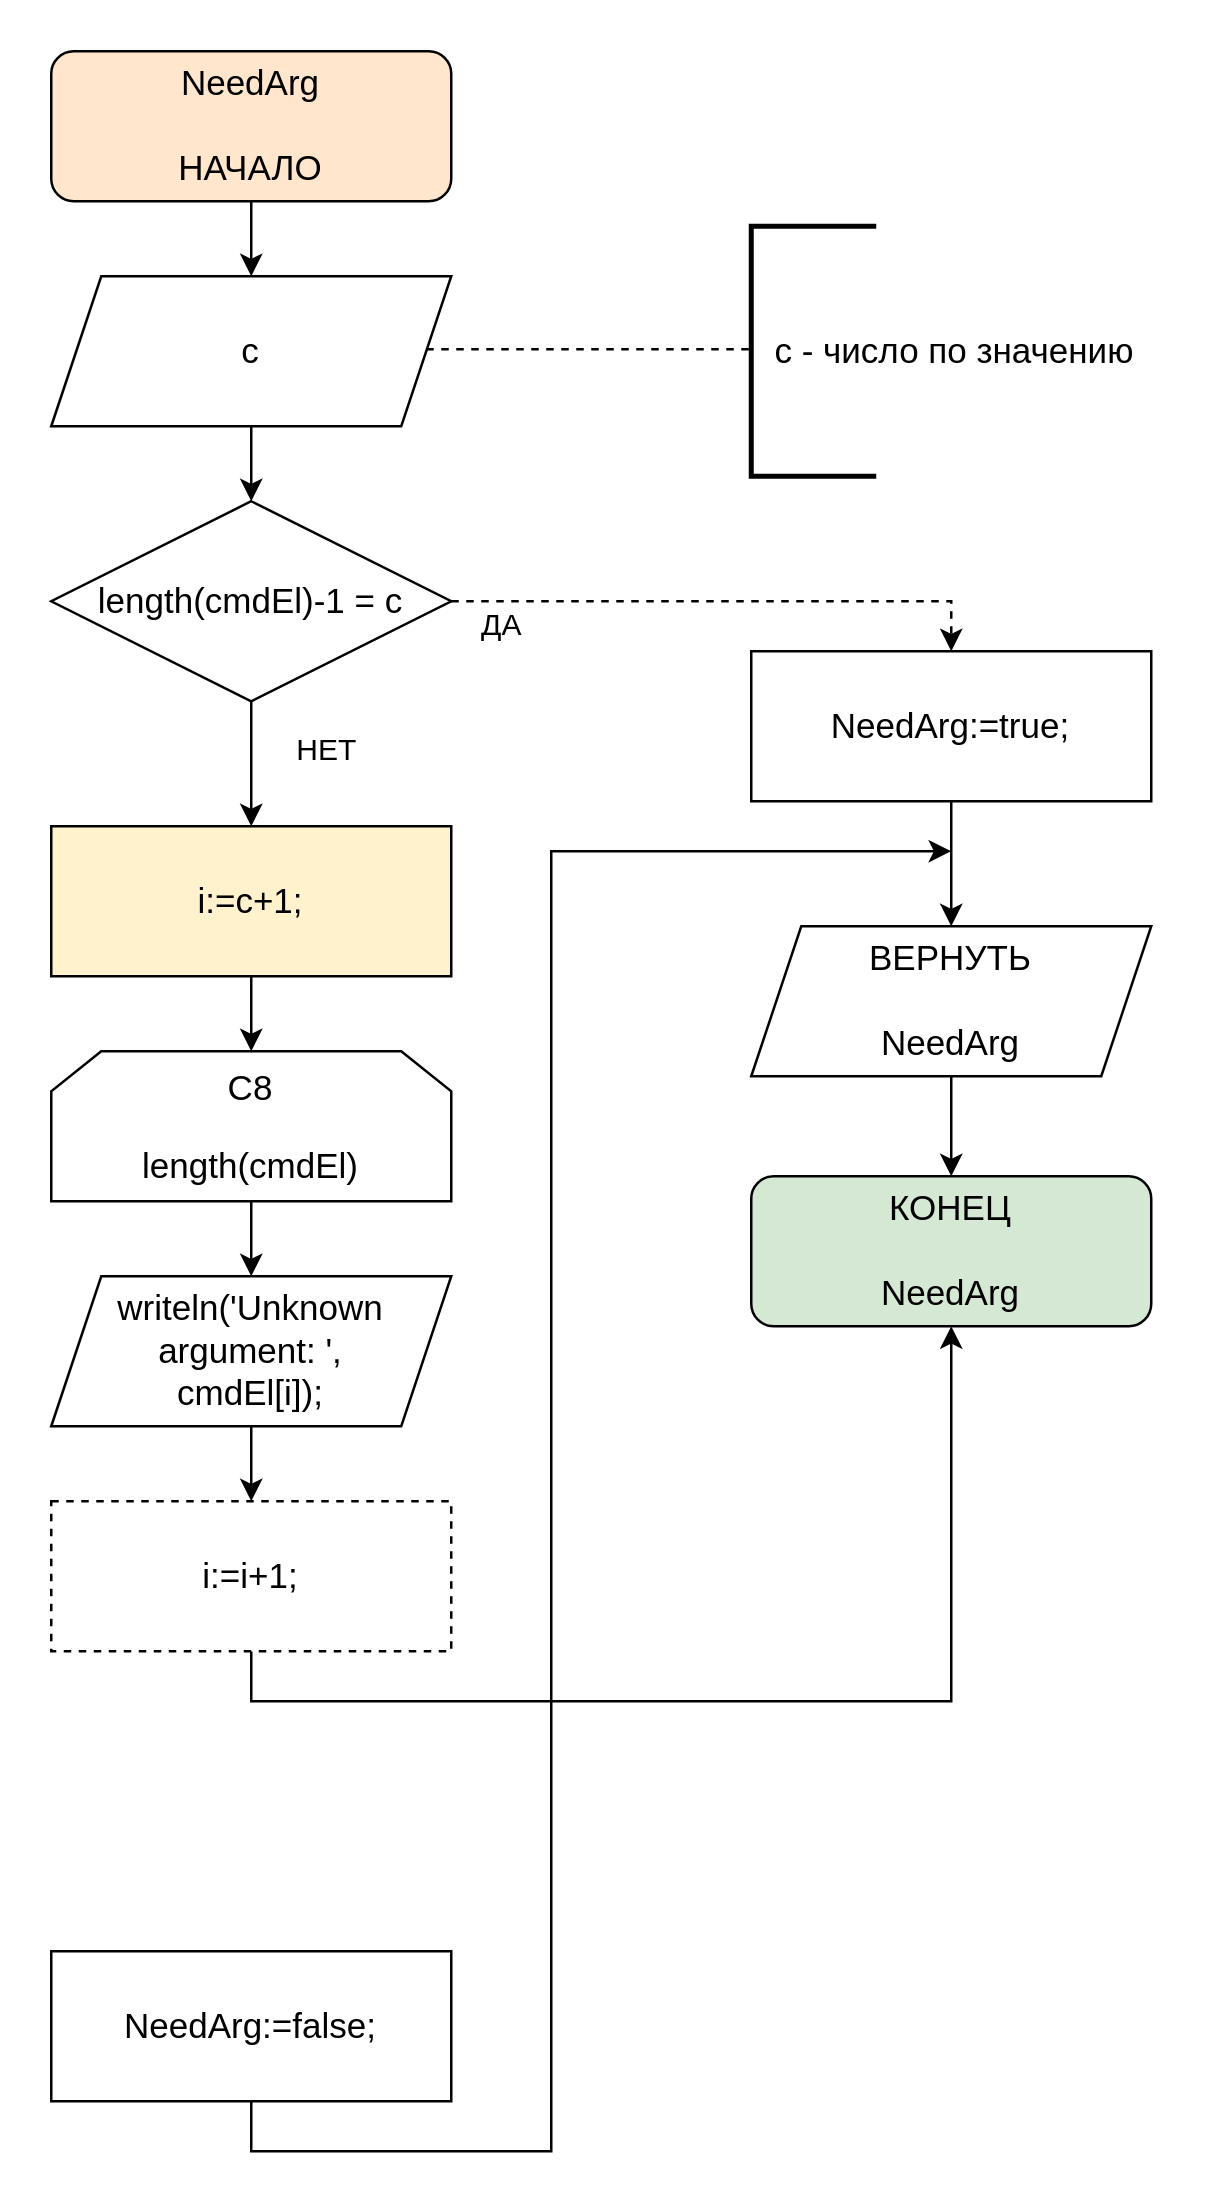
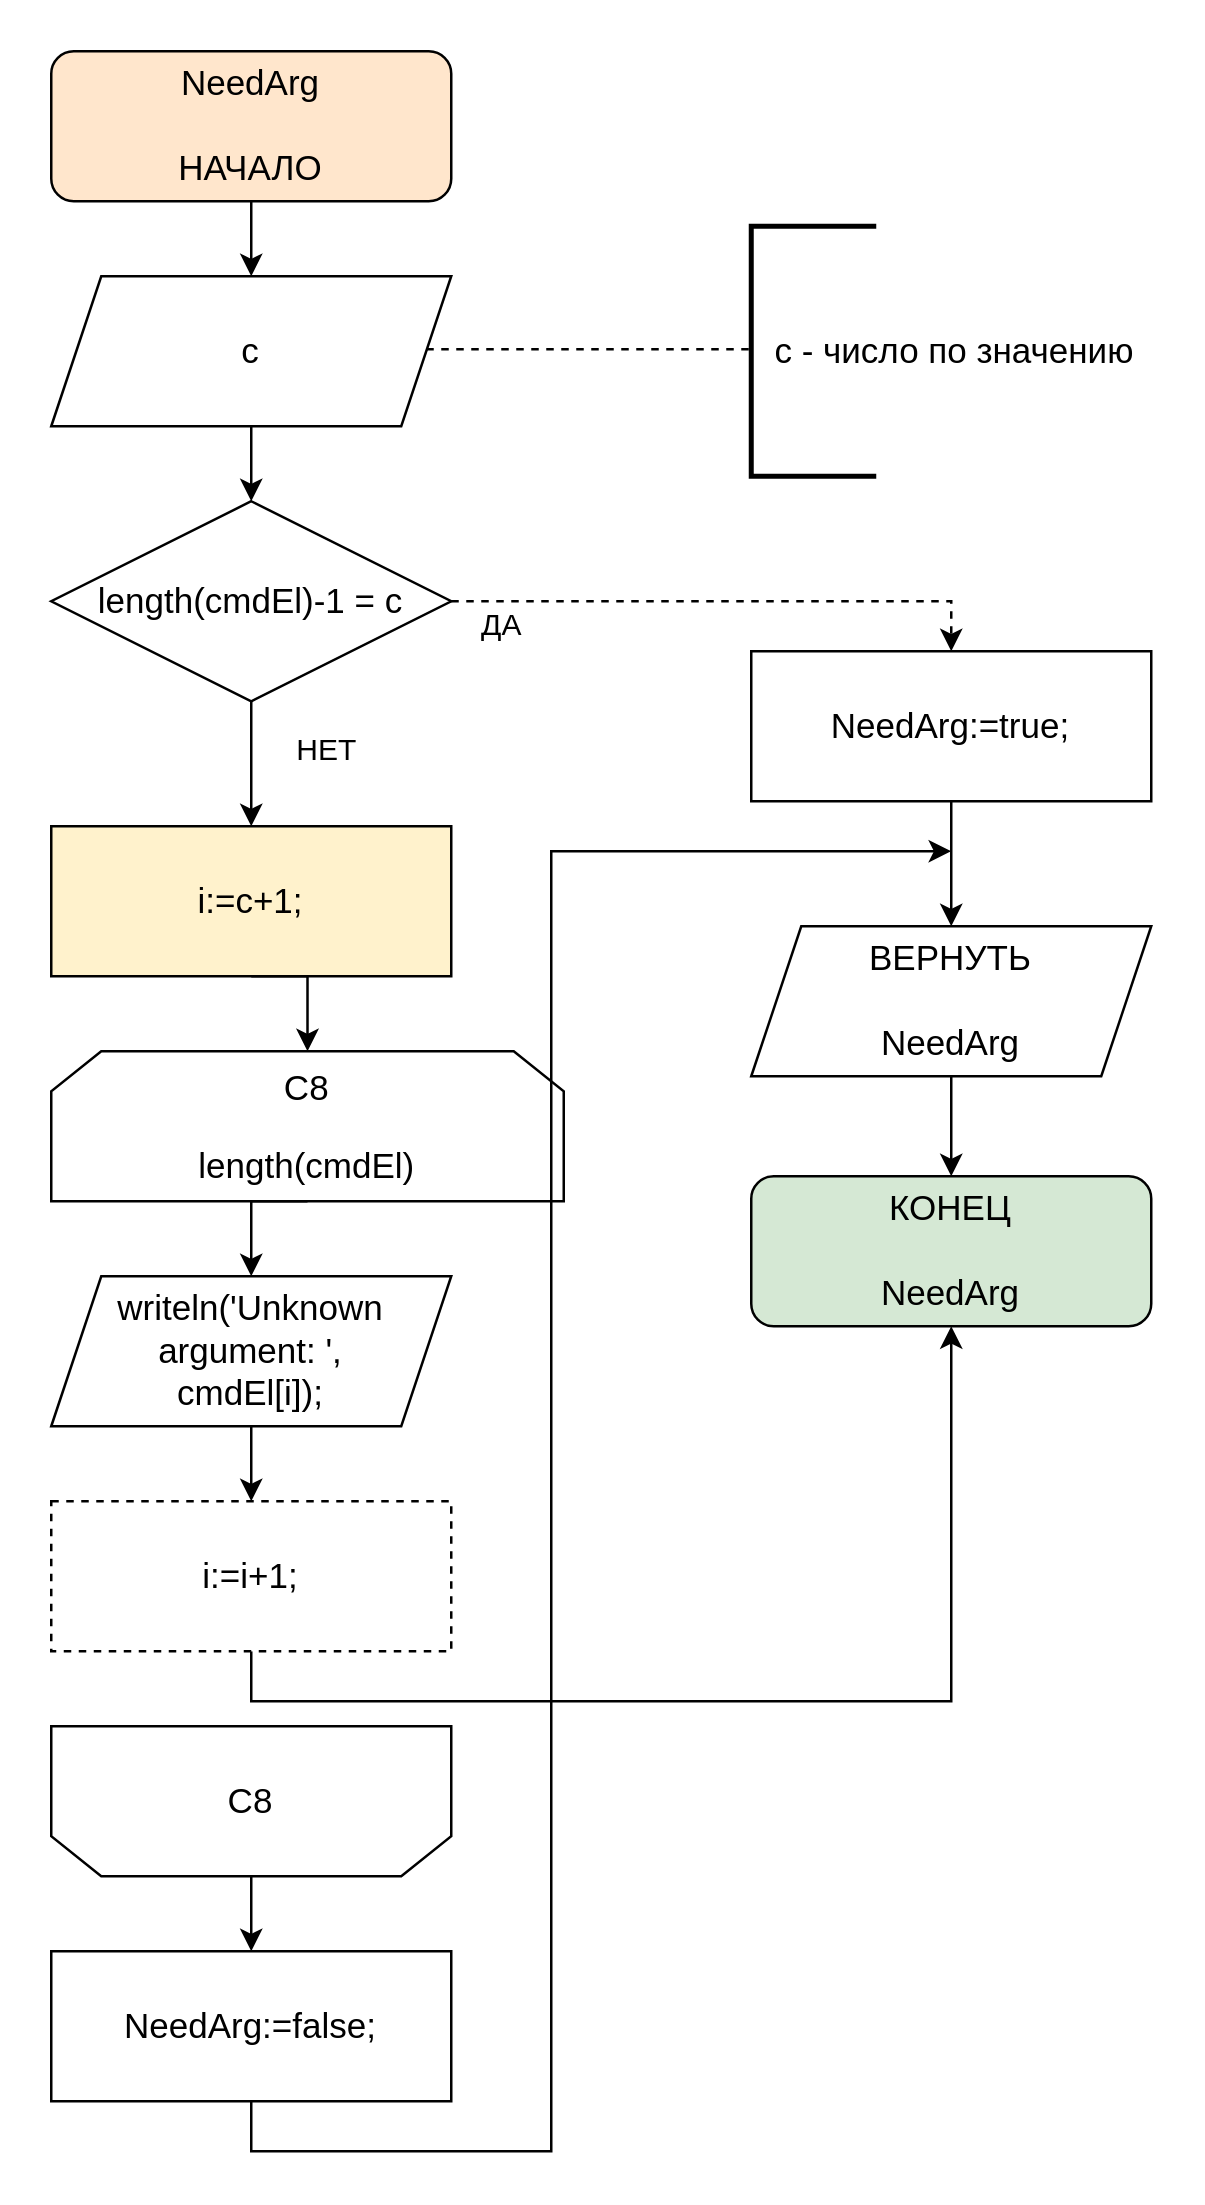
- <mxCell id="15" value="&lt;font&gt;&lt;span style=&quot;font-size: 14px&quot;&gt;C8&lt;/span&gt;&lt;br&gt;&lt;br&gt;&lt;span style=&quot;font-size: 14px&quot;&gt;length(cmdEl)&lt;/span&gt;&lt;br&gt;&lt;/font&gt;" style="shape=loopLimit;whiteSpace=wrap;html=1;" vertex="1" parent="1"><mxGeometry x="20" y="420" width="160" height="60" as="geometry" /></mxCell>
+ <mxCell id="15" value="&lt;font&gt;&lt;span style=&quot;font-size: 14px&quot;&gt;C8&lt;/span&gt;&lt;br&gt;&lt;br&gt;&lt;span style=&quot;font-size: 14px&quot;&gt;length(cmdEl)&lt;/span&gt;&lt;br&gt;&lt;/font&gt;" style="shape=loopLimit;whiteSpace=wrap;html=1;" vertex="1" parent="1"><mxGeometry x="20" y="420" width="205" height="60" as="geometry" /></mxCell>
+ <mxCell id="21" value="&lt;font&gt;&lt;span style=&quot;font-size: 14px&quot;&gt;C8&lt;/span&gt;&lt;br&gt;&lt;/font&gt;" style="shape=loopLimit;whiteSpace=wrap;html=1;direction=west;" vertex="1" parent="1"><mxGeometry x="20" y="690" width="160" height="60" as="geometry" /></mxCell>
+ <mxCell id="20" style="edgeStyle=orthogonalEdgeStyle;rounded=0;orthogonalLoop=1;jettySize=auto;html=1;exitX=0.5;exitY=0;exitDx=0;exitDy=0;entryX=0.5;entryY=0;entryDx=0;entryDy=0;" edge="1" parent="1" source="21" target="23"><mxGeometry relative="1" as="geometry" /></mxCell>
